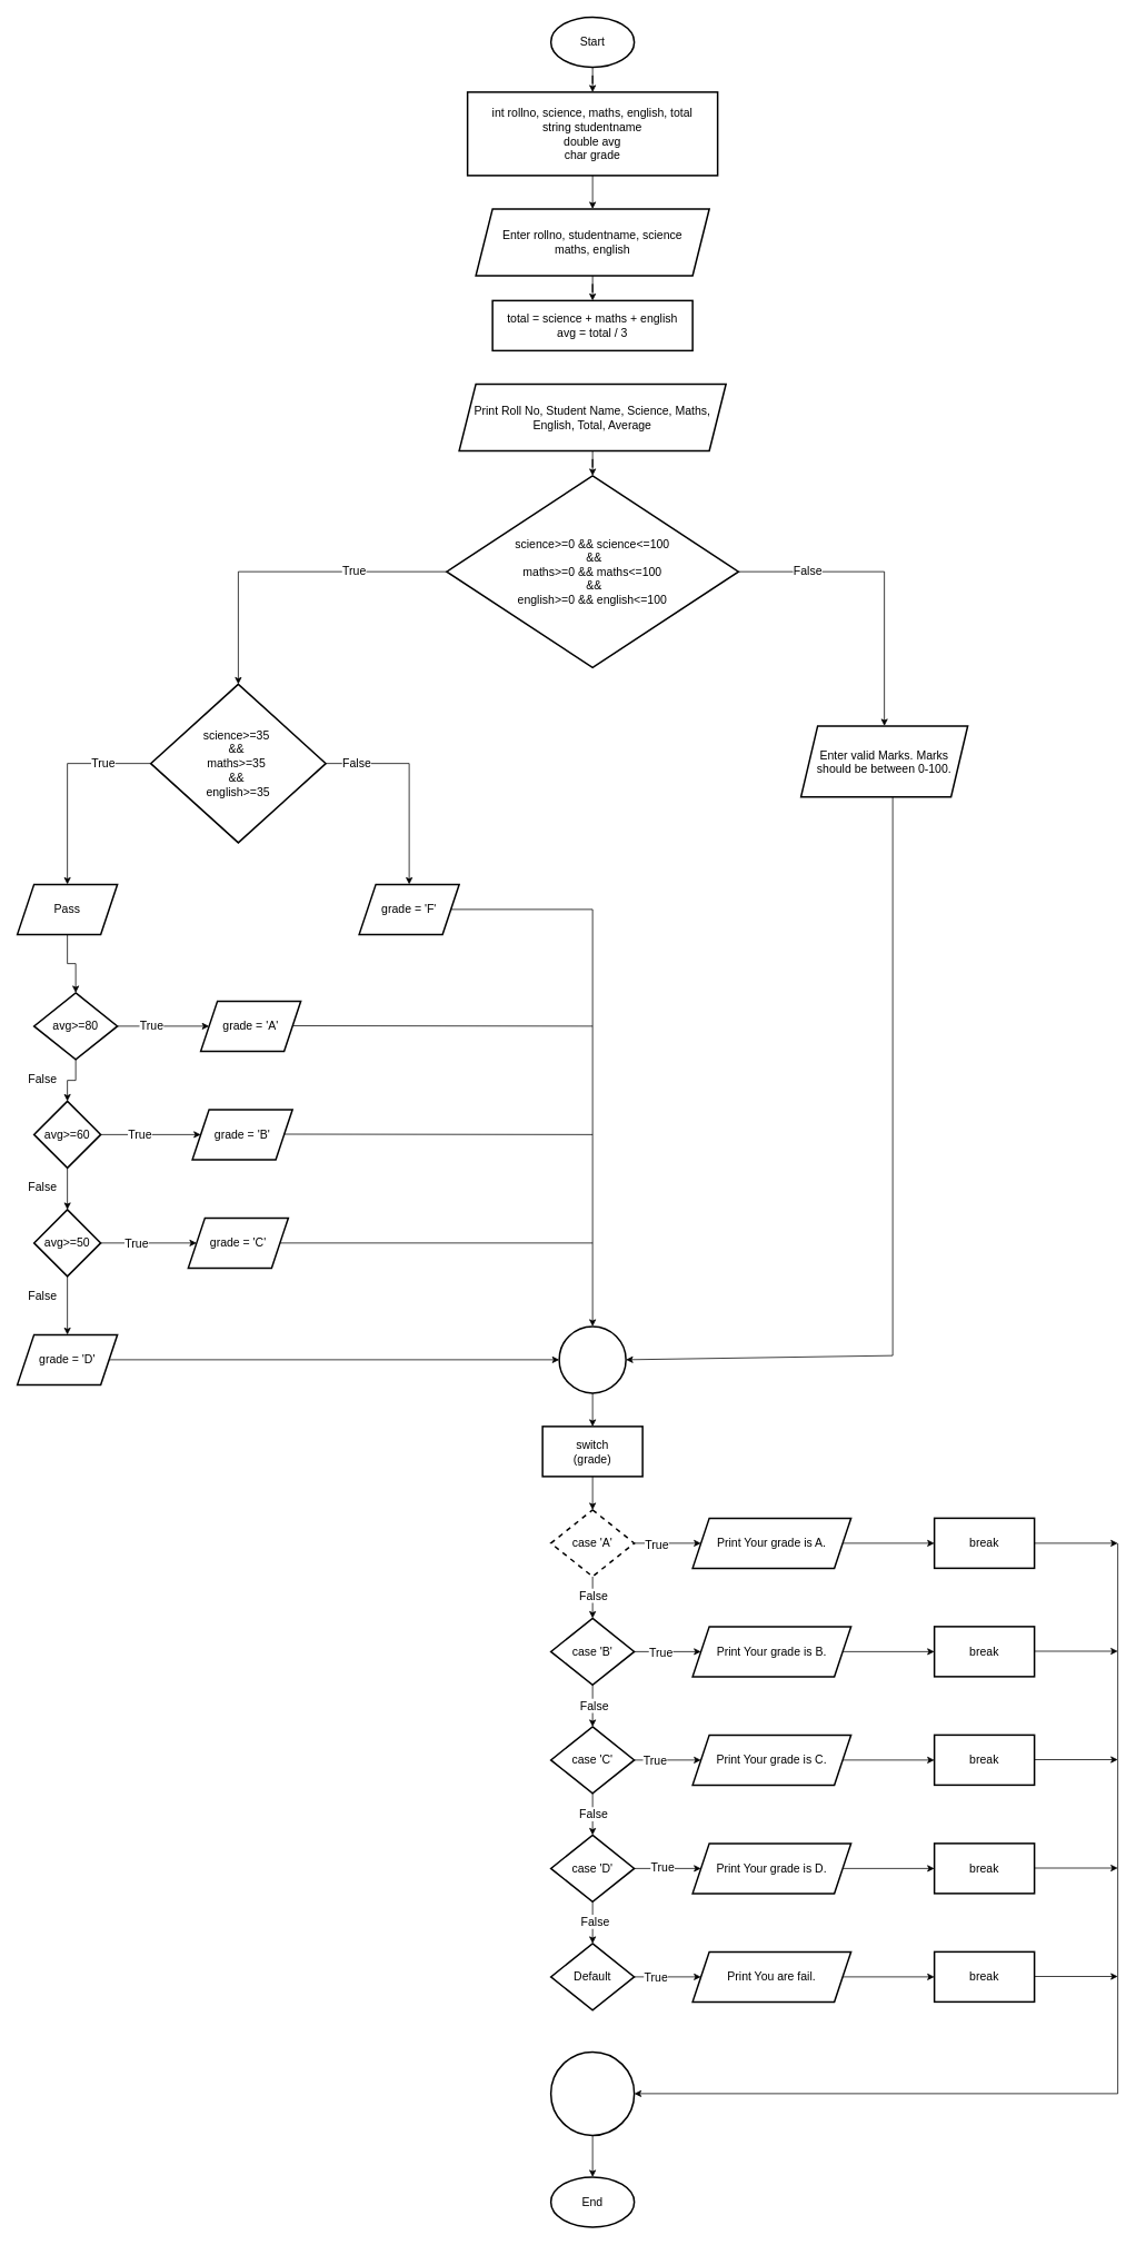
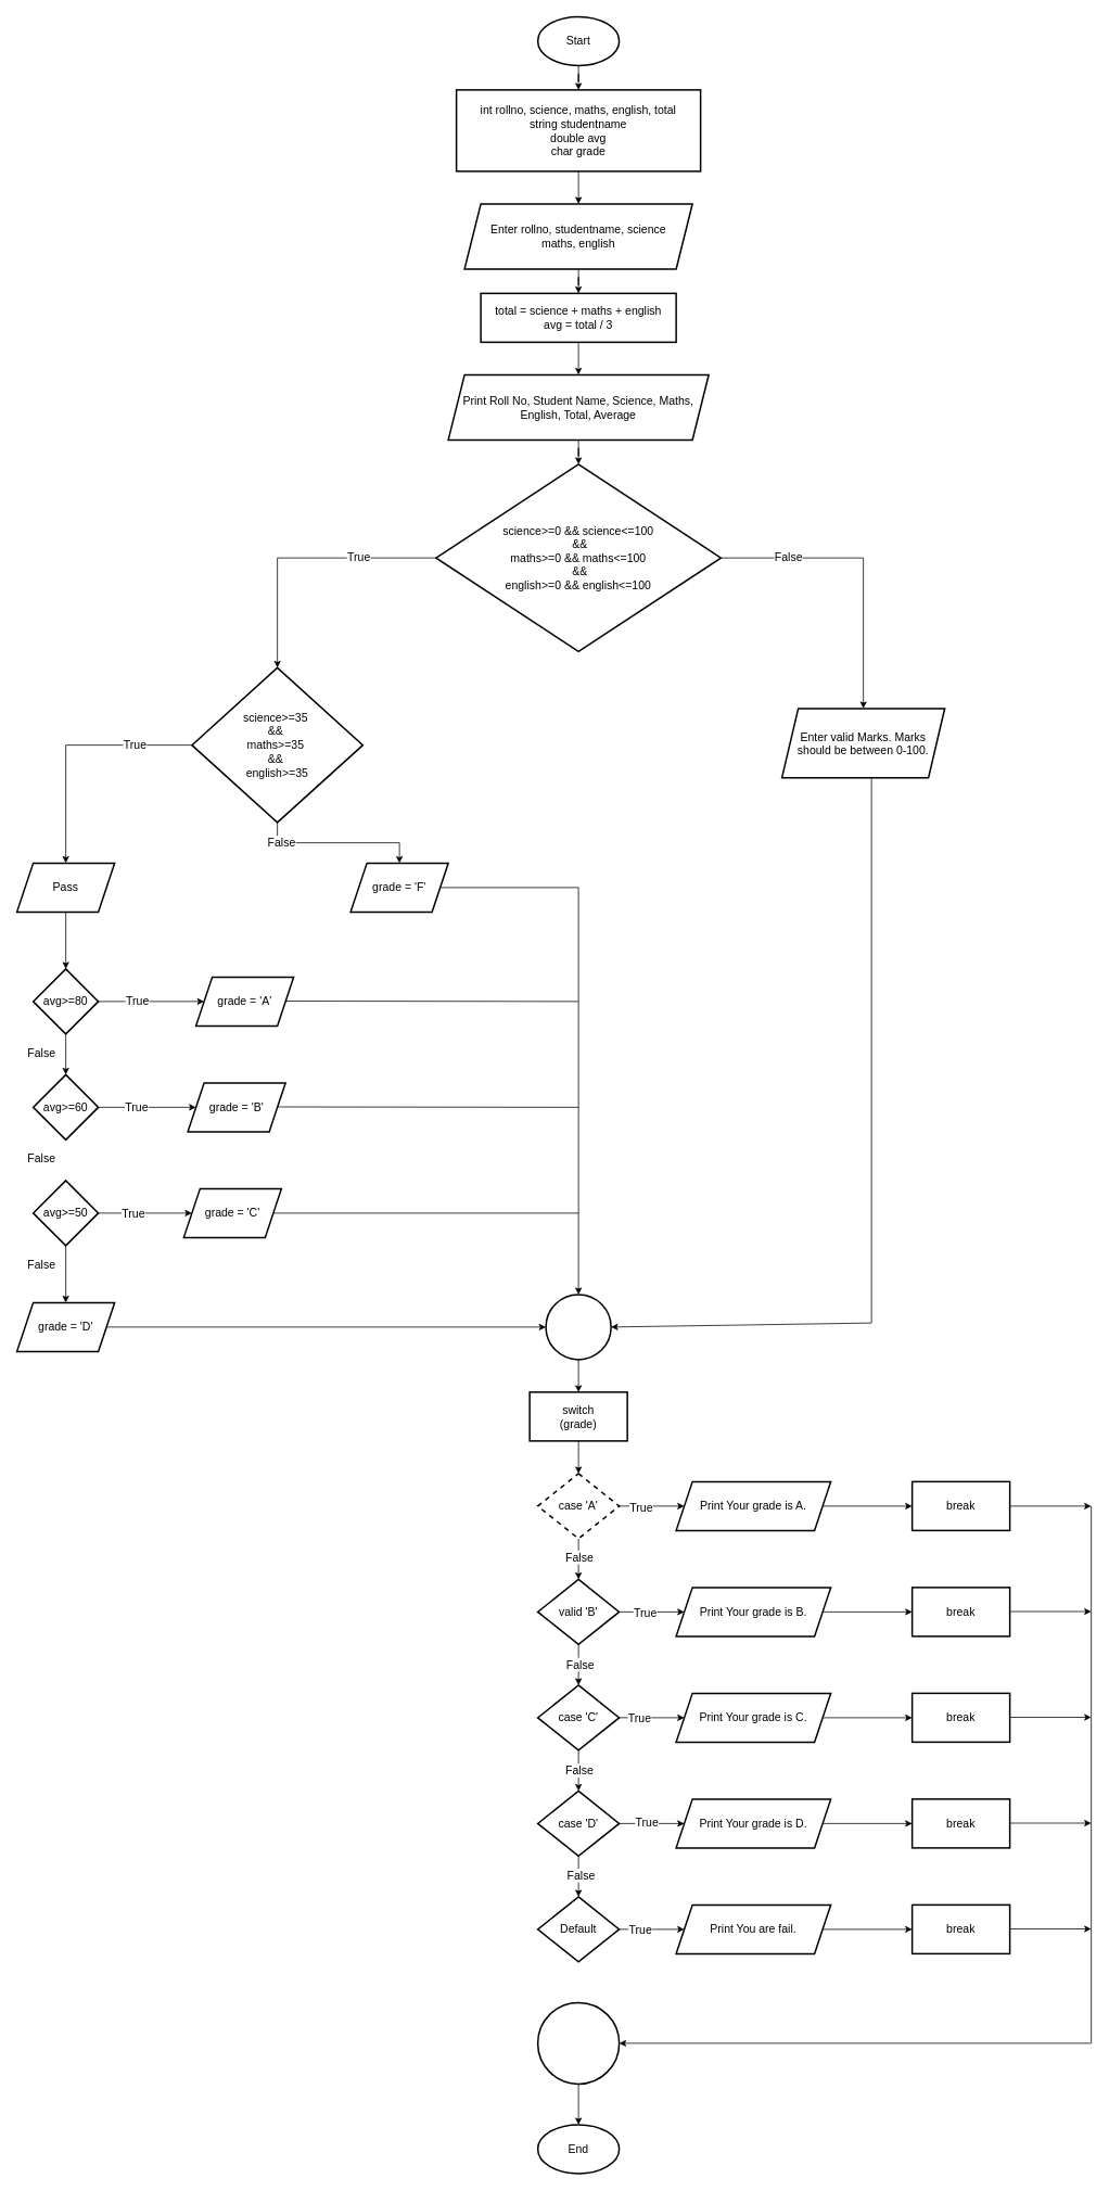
+ <mxCell id="6" value="" style="edgeStyle=orthogonalEdgeStyle;rounded=0;orthogonalLoop=1;jettySize=auto;html=1;fontSize=14;" parent="1" source="7" target="9" edge="1"><mxGeometry relative="1" as="geometry" /></mxCell>
- <mxCell id="19" value="science&amp;gt;=35&amp;nbsp;&lt;div&gt;&amp;amp;&amp;amp;&amp;nbsp;&lt;/div&gt;&lt;div&gt;maths&amp;gt;=35&amp;nbsp;&lt;/div&gt;&lt;div&gt;&amp;amp;&amp;amp;&amp;nbsp;&lt;/div&gt;&lt;div&gt;english&amp;gt;=35&lt;/div&gt;" style="rhombus;whiteSpace=wrap;html=1;strokeWidth=2;fontSize=14;" parent="1" vertex="1"><mxGeometry x="180" y="820" width="210" height="190" as="geometry" /></mxCell>
+ <mxCell id="19" value="science&amp;gt;=35&amp;nbsp;&lt;div&gt;&amp;amp;&amp;amp;&amp;nbsp;&lt;/div&gt;&lt;div&gt;maths&amp;gt;=35&amp;nbsp;&lt;/div&gt;&lt;div&gt;&amp;amp;&amp;amp;&amp;nbsp;&lt;/div&gt;&lt;div&gt;english&amp;gt;=35&lt;/div&gt;" style="rhombus;whiteSpace=wrap;html=1;strokeWidth=2;fontSize=14;" parent="1" vertex="1"><mxGeometry x="235" y="820" width="210" height="190" as="geometry" /></mxCell>
- <mxCell id="28" value="avg&amp;gt;=80" style="rhombus;whiteSpace=wrap;html=1;strokeWidth=2;fontSize=14;" parent="1" vertex="1"><mxGeometry x="40" y="1190" width="100" height="80" as="geometry" /></mxCell>
+ <mxCell id="28" value="avg&amp;gt;=80" style="rhombus;whiteSpace=wrap;html=1;strokeWidth=2;fontSize=14;" parent="1" vertex="1"><mxGeometry x="40" y="1190" width="80" height="80" as="geometry" /></mxCell>
- <mxCell id="35" value="" style="edgeStyle=orthogonalEdgeStyle;rounded=0;orthogonalLoop=1;jettySize=auto;html=1;fontSize=14;" parent="1" source="36" target="41" edge="1"><mxGeometry relative="1" as="geometry" /></mxCell>
- <mxCell id="67" value="case 'B'" style="rhombus;whiteSpace=wrap;html=1;fontSize=14;strokeWidth=2;" vertex="1" parent="1"><mxGeometry x="660" y="1940" width="100" height="80" as="geometry" /></mxCell>
+ <mxCell id="67" value="valid 'B'" style="rhombus;whiteSpace=wrap;html=1;fontSize=14;strokeWidth=2;" vertex="1" parent="1"><mxGeometry x="660" y="1940" width="100" height="80" as="geometry" /></mxCell>
